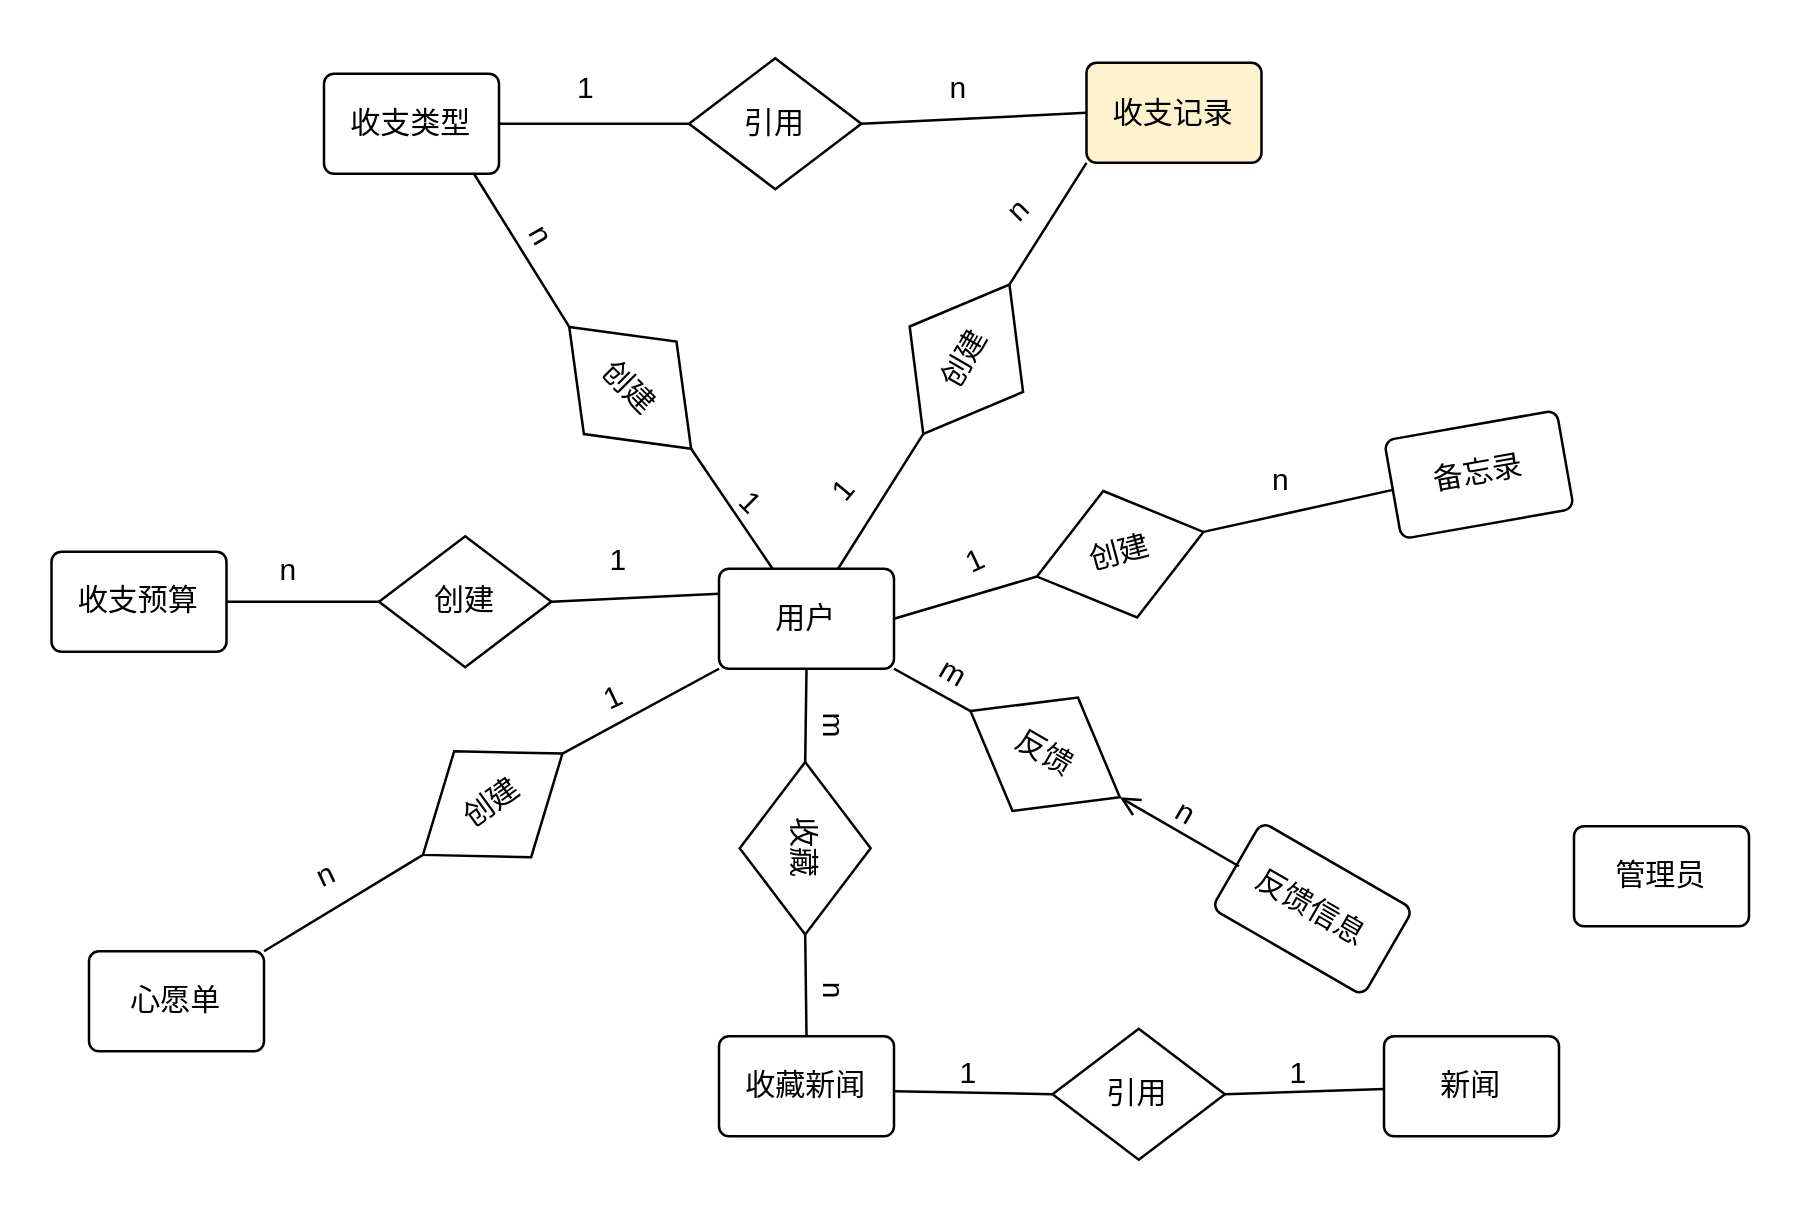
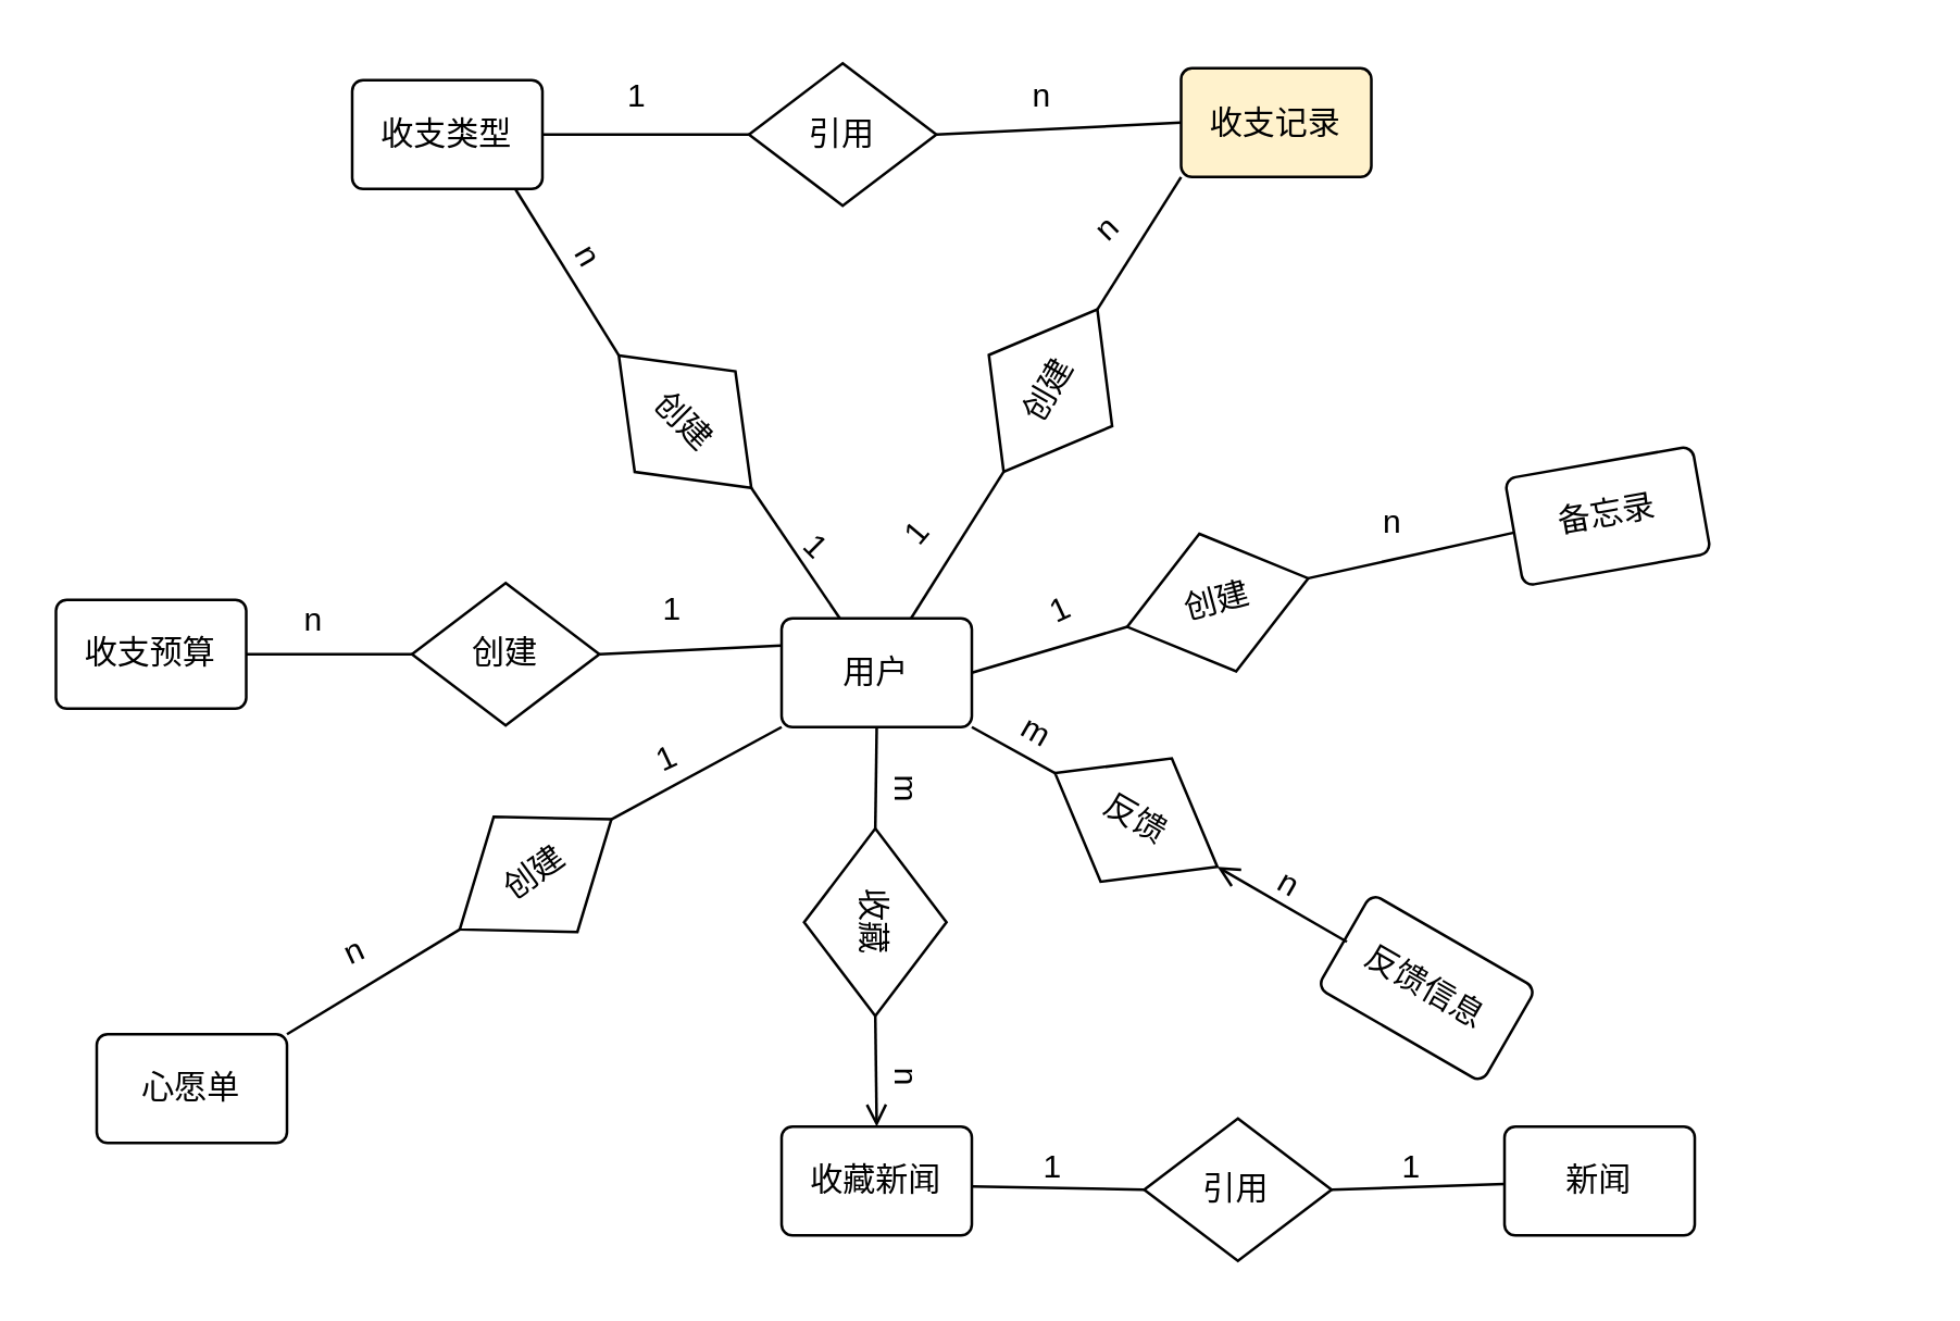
- <mxCell id="10" value="管理员" style="rounded=1;arcSize=10;whiteSpace=wrap;html=1;align=center;" parent="1" vertex="1"><mxGeometry x="629" y="330" width="70" height="40" as="geometry" /></mxCell>
- <mxCell id="44" value="" style="endArrow=none;html=1;rounded=0;fontColor=#0000FF;exitX=1;exitY=0.5;exitDx=0;exitDy=0;entryX=0.5;entryY=0;entryDx=0;entryDy=0;" edge="1" parent="1" source="42" target="41"><mxGeometry width="50" height="50" relative="1" as="geometry"><mxPoint x="332" y="243" as="sourcePoint" /><mxPoint x="382" y="193" as="targetPoint" /></mxGeometry></mxCell>
+ <mxCell id="44" value="" style="endArrow=open;html=1;rounded=0;fontColor=#0000FF;exitX=1;exitY=0.5;exitDx=0;exitDy=0;entryX=0.5;entryY=0;entryDx=0;entryDy=0;" edge="1" parent="1" source="42" target="41"><mxGeometry width="50" height="50" relative="1" as="geometry"><mxPoint x="332" y="243" as="sourcePoint" /><mxPoint x="382" y="193" as="targetPoint" /></mxGeometry></mxCell>
